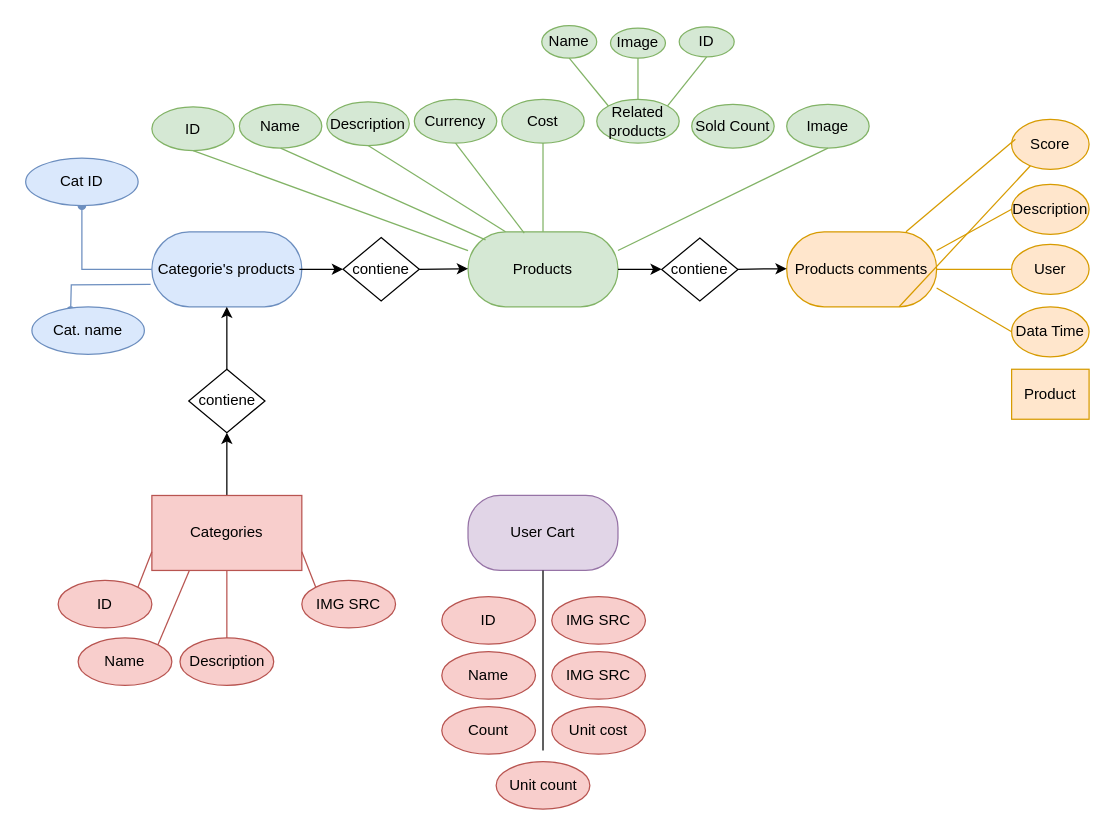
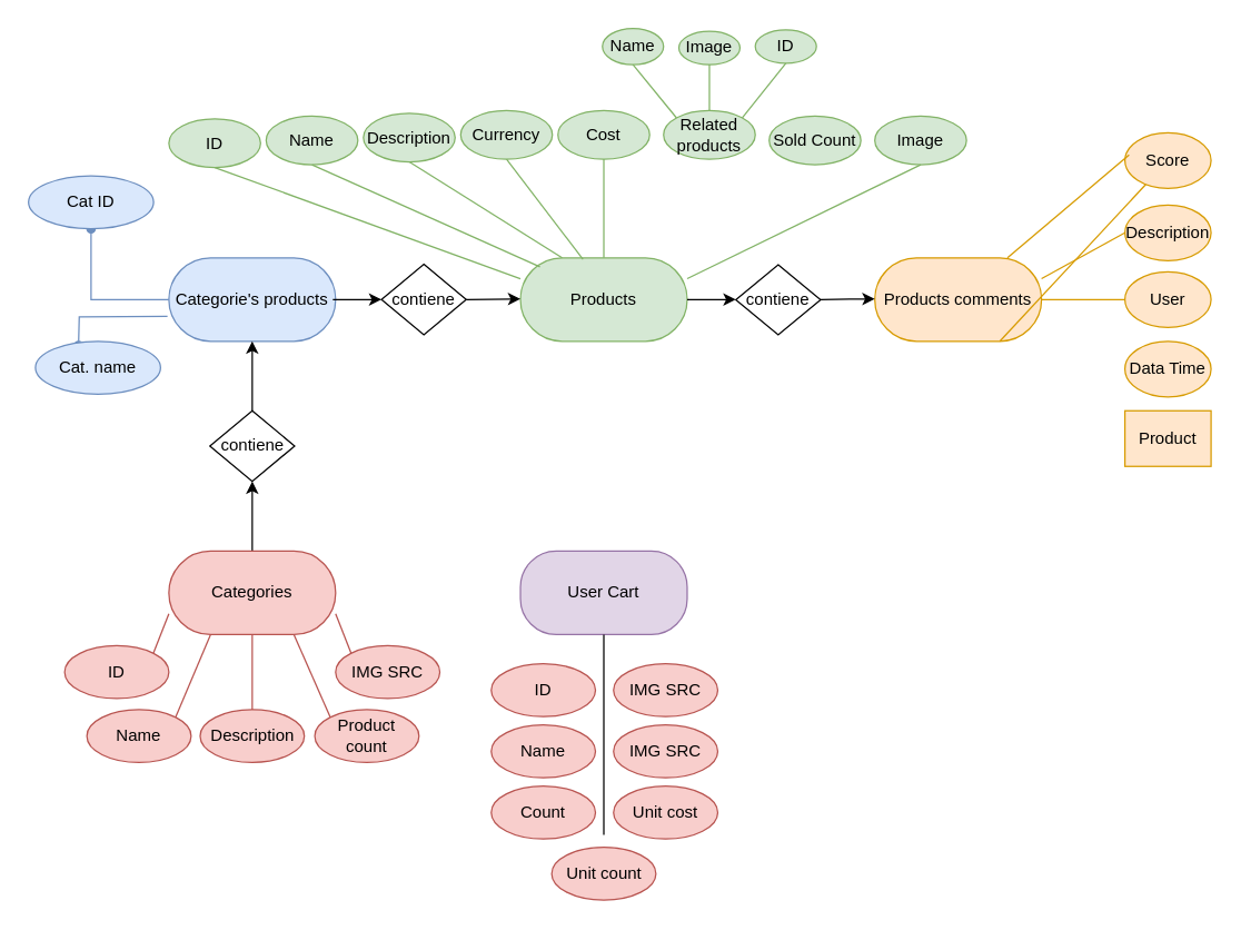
- <mxCell id="44" value="" style="endArrow=none;html=1;rounded=0;entryX=0;entryY=0.5;entryDx=0;entryDy=0;exitX=1;exitY=0.75;exitDx=0;exitDy=0;fillColor=#ffe6cc;strokeColor=#d79b00;" edge="1" parent="1" source="32" target="38"><mxGeometry width="50" height="50" relative="1" as="geometry"><mxPoint x="759" y="210" as="sourcePoint" /><mxPoint x="819" y="211" as="targetPoint" /></mxGeometry></mxCell>
- <mxCell id="49" value="Categories" style="whiteSpace=wrap;html=1;fillColor=#f8cecc;strokeColor=#b85450;arcSize=50;rounded=0;" vertex="1" parent="1"><mxGeometry x="121" y="396" width="120" height="60" as="geometry" /></mxCell>
+ <mxCell id="49" value="Categories" style="rounded=1;whiteSpace=wrap;html=1;fillColor=#f8cecc;strokeColor=#b85450;arcSize=50;" vertex="1" parent="1"><mxGeometry x="121" y="396" width="120" height="60" as="geometry" /></mxCell>
+ <mxCell id="58" value="" style="endArrow=none;html=1;rounded=0;entryX=0.75;entryY=1;entryDx=0;entryDy=0;exitX=0;exitY=0;exitDx=0;exitDy=0;fillColor=#f8cecc;strokeColor=#b85450;" edge="1" parent="1" source="53" target="49"><mxGeometry width="50" height="50" relative="1" as="geometry"><mxPoint x="191" y="520" as="sourcePoint" /><mxPoint x="191" y="466" as="targetPoint" /></mxGeometry></mxCell>
+ <mxCell id="53" value="Product count" style="ellipse;whiteSpace=wrap;html=1;rounded=1;fillColor=#f8cecc;strokeColor=#b85450;" vertex="1" parent="1"><mxGeometry x="226" y="510" width="75" height="38" as="geometry" /></mxCell>
